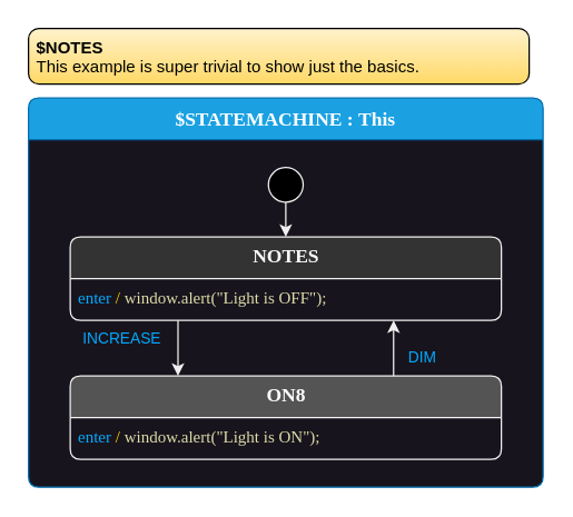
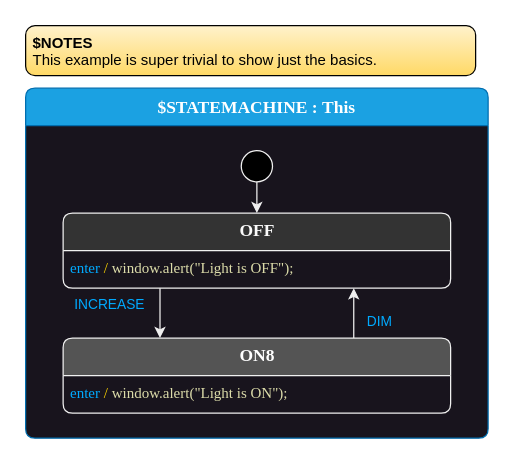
- <mxCell id="5" value="NOTES" style="shape=swimlane;rotatable=0;align=center;verticalAlign=top;fontFamily=Lucida Console;startSize=30;fontSize=14;fontStyle=1;swimlaneFillColor=#18141d;html=1;rounded=1;arcSize=15;absoluteArcSize=1;fillColor=#333333;fontColor=#FAFAFA;strokeColor=#F0F0F0;" parent="2" vertex="1"><mxGeometry x="30" y="100" width="310" height="60" as="geometry" /></mxCell>
+ <mxCell id="5" value="OFF" style="shape=swimlane;rotatable=0;align=center;verticalAlign=top;fontFamily=Lucida Console;startSize=30;fontSize=14;fontStyle=1;swimlaneFillColor=#18141d;html=1;rounded=1;arcSize=15;absoluteArcSize=1;fillColor=#333333;fontColor=#FAFAFA;strokeColor=#F0F0F0;" parent="2" vertex="1"><mxGeometry x="30" y="100" width="310" height="60" as="geometry" /></mxCell>
